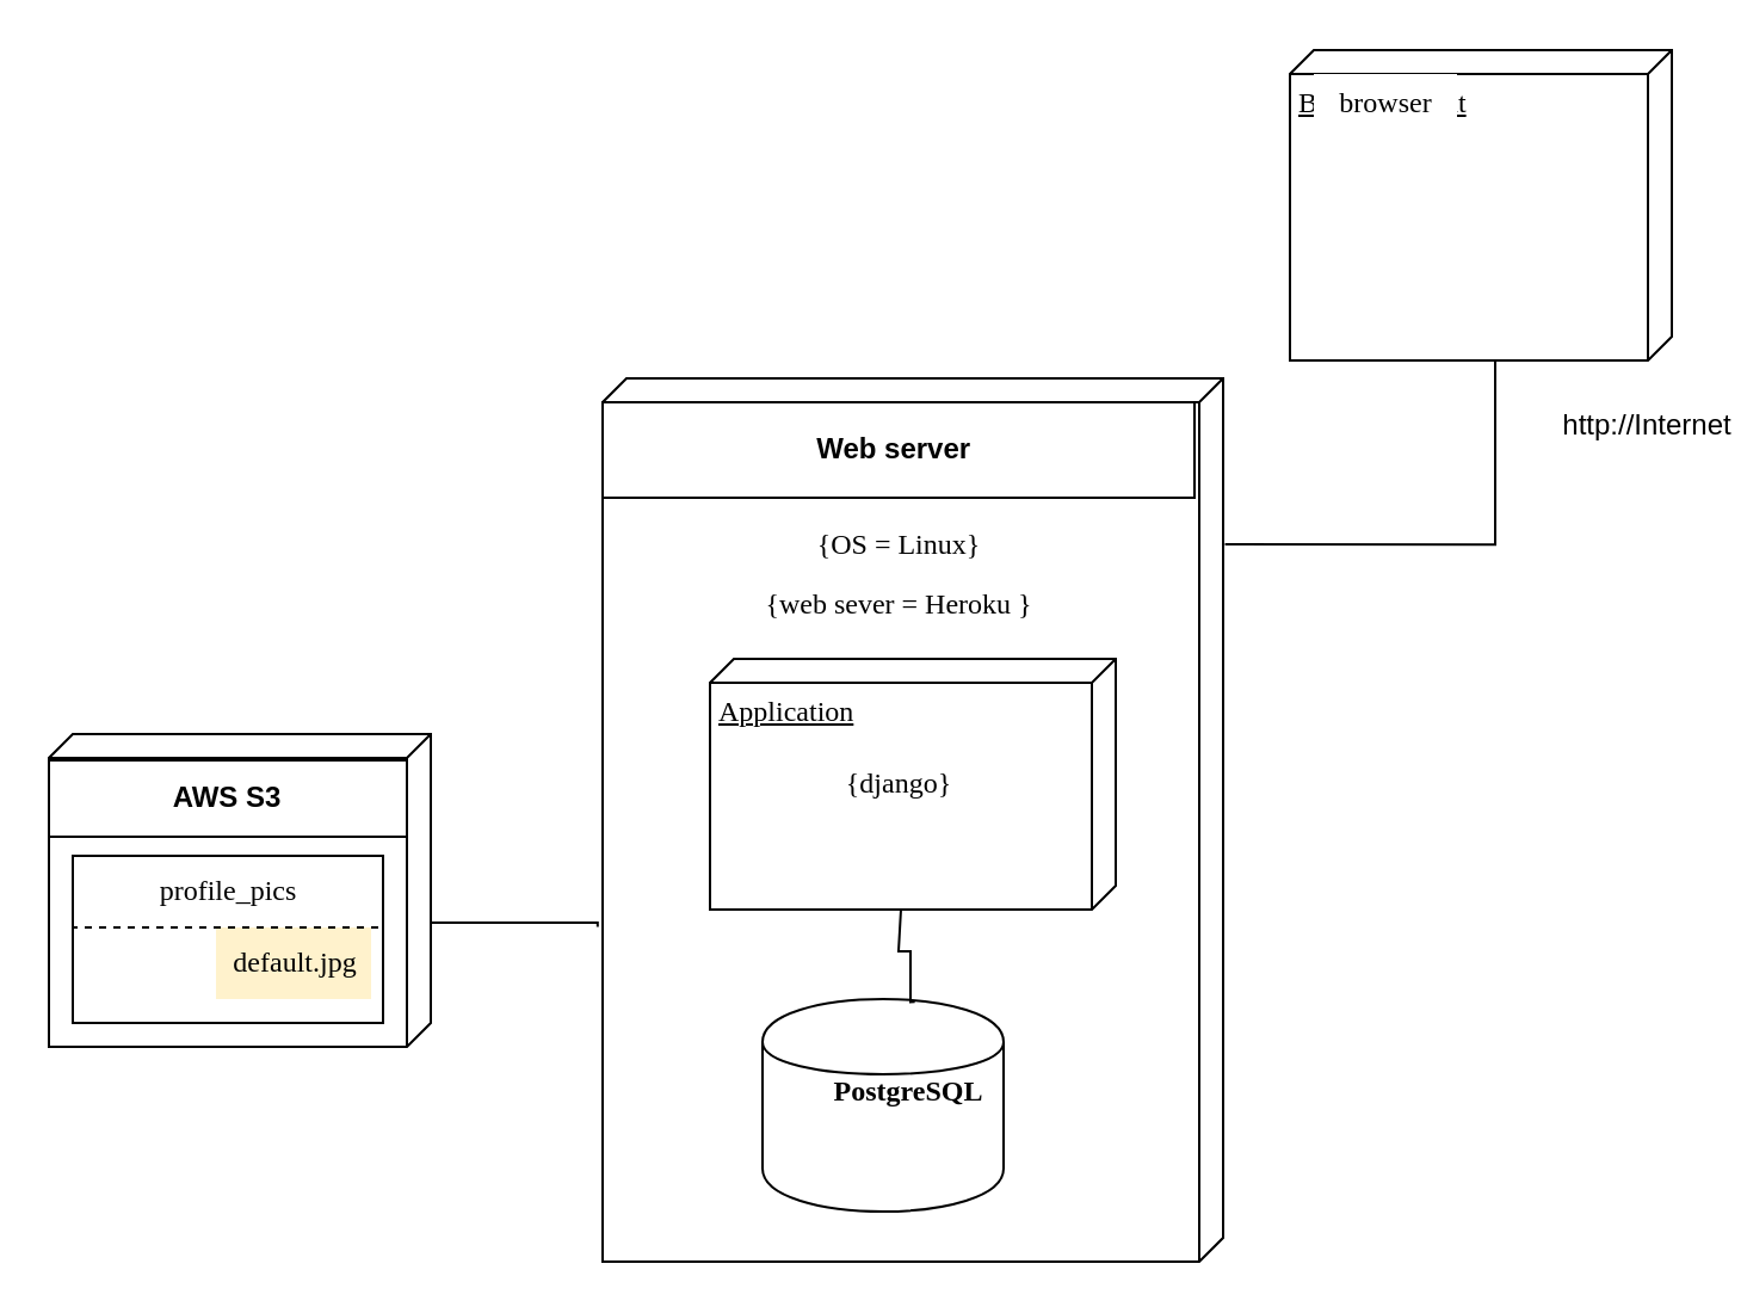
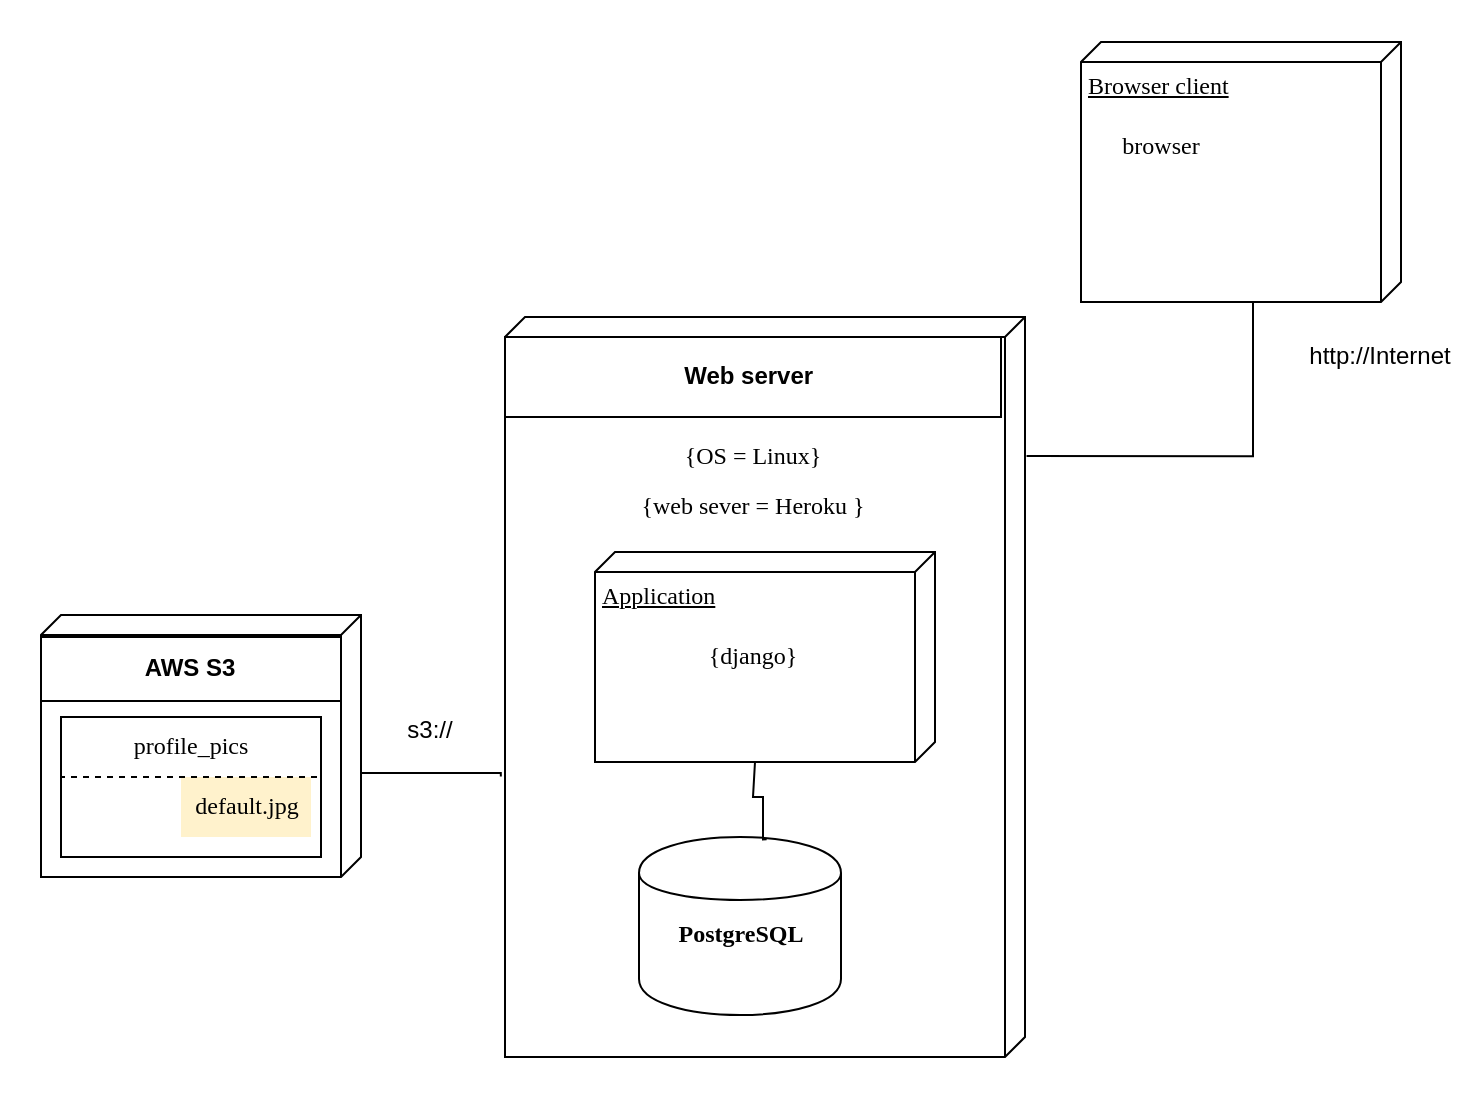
- <mxCell id="11" value="&lt;div style=&quot;text-align: left&quot;&gt;browser&lt;/div&gt;" style="html=1;rounded=0;shadow=0;comic=0;labelBackgroundColor=none;strokeColor=none;strokeWidth=1;fillColor=#ffffff;fontFamily=Verdana;fontSize=12;fontColor=#000000;align=center;" vertex="1" parent="1"><mxGeometry x="550" y="30.5" width="60" height="25" as="geometry" /></mxCell>
+ <mxCell id="11" value="&lt;div style=&quot;text-align: left&quot;&gt;browser&lt;/div&gt;" style="html=1;rounded=0;shadow=0;comic=0;labelBackgroundColor=none;strokeColor=none;strokeWidth=1;fillColor=#ffffff;fontFamily=Verdana;fontSize=12;fontColor=#000000;align=center;" vertex="1" parent="1"><mxGeometry x="550" y="60.5" width="60" height="25" as="geometry" /></mxCell>
+ <mxCell id="8" value="&lt;font style=&quot;font-size: 12px&quot;&gt;s3://&lt;/font&gt;" style="text;html=1;strokeColor=none;fillColor=none;align=center;verticalAlign=middle;whiteSpace=wrap;rounded=0;fontSize=20;" vertex="1" parent="1"><mxGeometry x="180" y="340.5" width="70" height="40" as="geometry" /></mxCell>
- <mxCell id="12" value="&lt;div style=&quot;text-align: left&quot;&gt;&lt;b&gt;PostgreSQL&lt;/b&gt;&lt;/div&gt;" style="html=1;rounded=0;shadow=0;comic=0;labelBackgroundColor=none;strokeColor=none;strokeWidth=1;fillColor=#ffffff;fontFamily=Verdana;fontSize=12;fontColor=#000000;align=center;" vertex="1" parent="1"><mxGeometry x="350" y="444" width="60" height="25" as="geometry" /></mxCell>
+ <mxCell id="12" value="&lt;div style=&quot;text-align: left&quot;&gt;&lt;b&gt;PostgreSQL&lt;/b&gt;&lt;/div&gt;" style="html=1;rounded=0;shadow=0;comic=0;labelBackgroundColor=none;strokeColor=none;strokeWidth=1;fillColor=#ffffff;fontFamily=Verdana;fontSize=12;fontColor=#000000;align=center;" vertex="1" parent="1"><mxGeometry x="340" y="454" width="60" height="25" as="geometry" /></mxCell>
